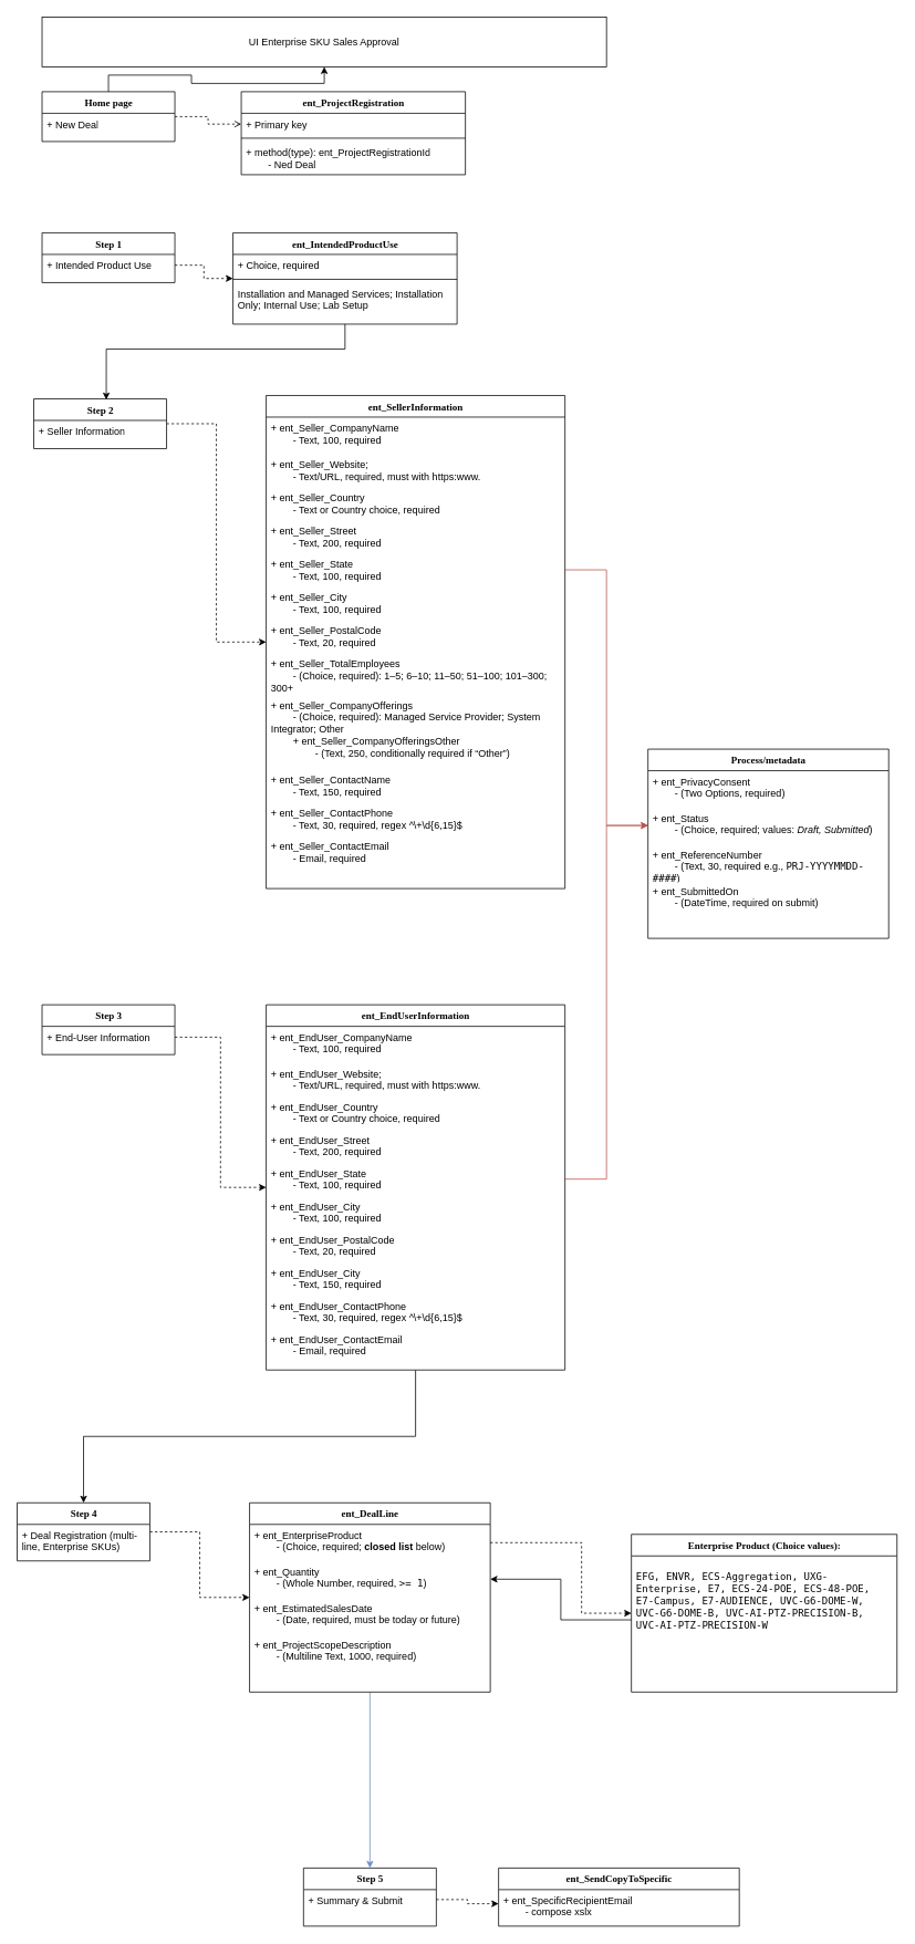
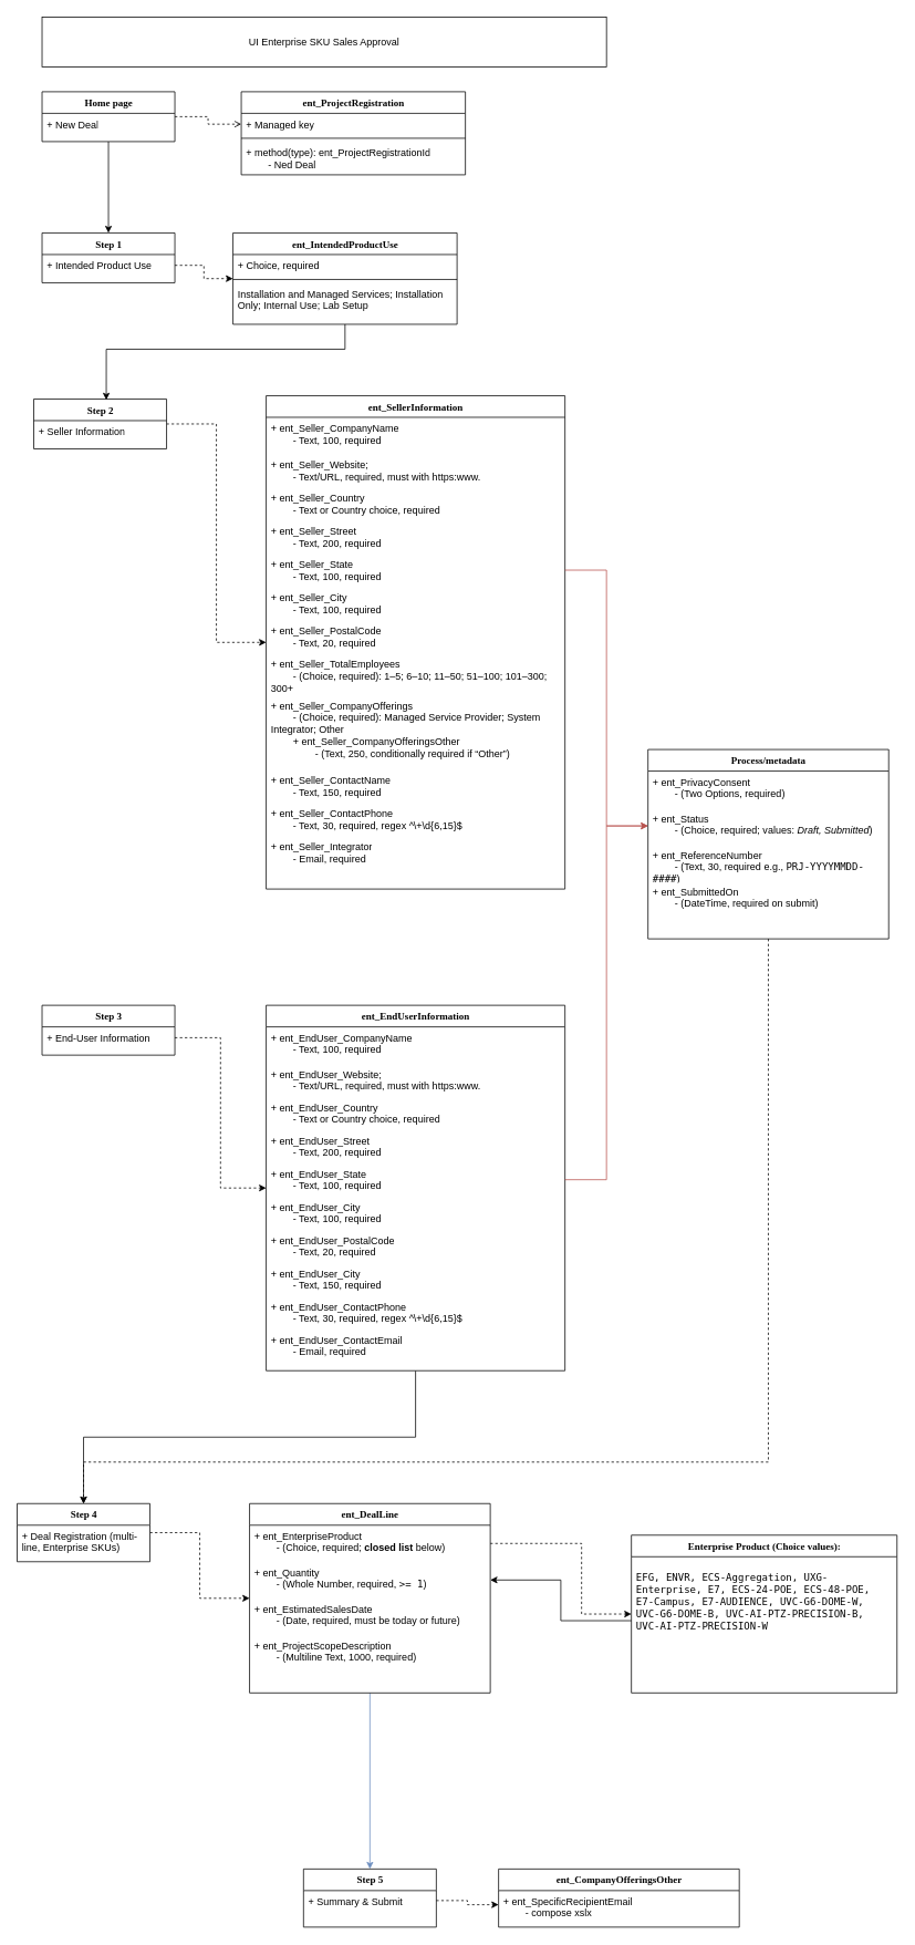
- <mxCell id="3" style="edgeStyle=orthogonalEdgeStyle;rounded=0;orthogonalLoop=1;jettySize=auto;html=1;" edge="1" parent="1" source="4" target="12"><mxGeometry relative="1" as="geometry" /></mxCell>
+ <mxCell id="3" style="edgeStyle=orthogonalEdgeStyle;rounded=0;orthogonalLoop=1;jettySize=auto;html=1;" edge="1" parent="1" source="4" target="6"><mxGeometry relative="1" as="geometry" /></mxCell>
- <mxCell id="9" value="+ Primary key" style="text;html=1;strokeColor=none;fillColor=none;align=left;verticalAlign=top;spacingLeft=4;spacingRight=4;whiteSpace=wrap;overflow=hidden;rotatable=0;points=[[0,0.5],[1,0.5]];portConstraint=eastwest;" parent="8" vertex="1"><mxGeometry y="26" width="270" height="26" as="geometry" /></mxCell>
+ <mxCell id="9" value="+ Managed key" style="text;html=1;strokeColor=none;fillColor=none;align=left;verticalAlign=top;spacingLeft=4;spacingRight=4;whiteSpace=wrap;overflow=hidden;rotatable=0;points=[[0,0.5],[1,0.5]];portConstraint=eastwest;" parent="8" vertex="1"><mxGeometry y="26" width="270" height="26" as="geometry" /></mxCell>
- <mxCell id="40" value="+&amp;nbsp;ent_Seller_ContactEmail&lt;br&gt;&lt;span style=&quot;white-space: pre;&quot;&gt;&#09;&lt;/span&gt;- Email, required" style="text;html=1;strokeColor=none;fillColor=none;align=left;verticalAlign=top;spacingLeft=4;spacingRight=4;whiteSpace=wrap;overflow=hidden;rotatable=0;points=[[0,0.5],[1,0.5]];portConstraint=eastwest;" vertex="1" parent="28"><mxGeometry y="530" width="360" height="40" as="geometry" /></mxCell>
+ <mxCell id="40" value="+&amp;nbsp;ent_Seller_Integrator&lt;br&gt;&lt;span style=&quot;white-space: pre;&quot;&gt;&#09;&lt;/span&gt;- Email, required" style="text;html=1;strokeColor=none;fillColor=none;align=left;verticalAlign=top;spacingLeft=4;spacingRight=4;whiteSpace=wrap;overflow=hidden;rotatable=0;points=[[0,0.5],[1,0.5]];portConstraint=eastwest;" vertex="1" parent="28"><mxGeometry y="530" width="360" height="40" as="geometry" /></mxCell>
+ <mxCell id="53" style="edgeStyle=orthogonalEdgeStyle;rounded=0;orthogonalLoop=1;jettySize=auto;html=1;dashed=1;" edge="1" parent="1" source="54" target="19"><mxGeometry relative="1" as="geometry"><Array as="points"><mxPoint x="925" y="1760" /><mxPoint x="100" y="1760" /></Array></mxGeometry></mxCell>
- <mxCell id="73" value="ent_SendCopyToSpecific" style="swimlane;html=1;fontStyle=1;align=center;verticalAlign=top;childLayout=stackLayout;horizontal=1;startSize=26;horizontalStack=0;resizeParent=1;resizeLast=0;collapsible=1;marginBottom=0;swimlaneFillColor=#ffffff;rounded=0;shadow=0;comic=0;labelBackgroundColor=none;strokeWidth=1;fillColor=none;fontFamily=Verdana;fontSize=12" vertex="1" parent="1"><mxGeometry x="600" y="2250" width="290" height="70" as="geometry" /></mxCell>
+ <mxCell id="73" value="ent_CompanyOfferingsOther" style="swimlane;html=1;fontStyle=1;align=center;verticalAlign=top;childLayout=stackLayout;horizontal=1;startSize=26;horizontalStack=0;resizeParent=1;resizeLast=0;collapsible=1;marginBottom=0;swimlaneFillColor=#ffffff;rounded=0;shadow=0;comic=0;labelBackgroundColor=none;strokeWidth=1;fillColor=none;fontFamily=Verdana;fontSize=12" vertex="1" parent="1"><mxGeometry x="600" y="2250" width="290" height="70" as="geometry" /></mxCell>
